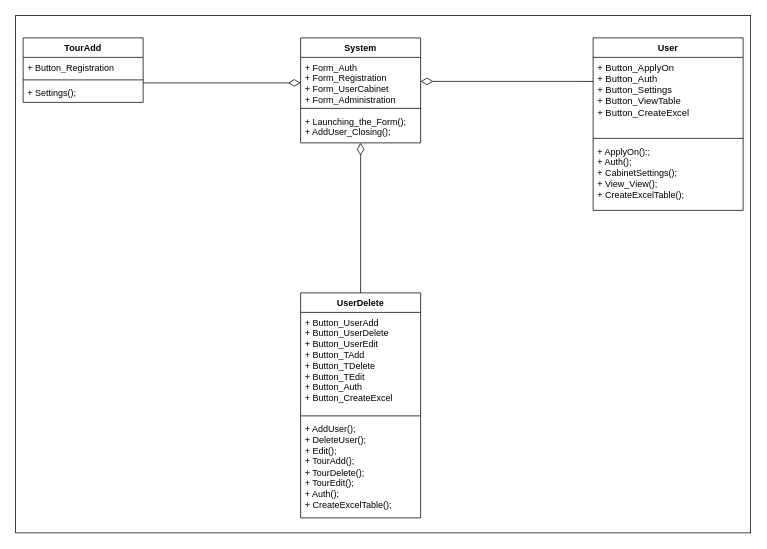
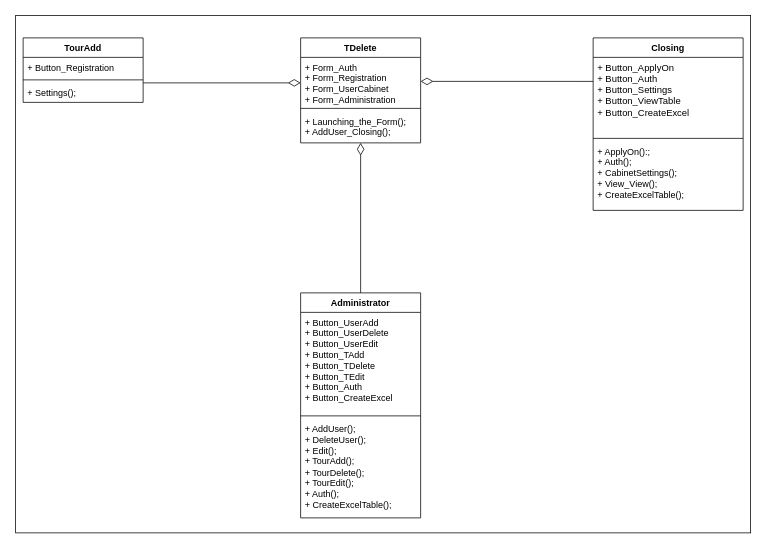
- <mxCell id="11" value="System" style="swimlane;fontStyle=1;align=center;verticalAlign=top;childLayout=stackLayout;horizontal=1;startSize=26;horizontalStack=0;resizeParent=1;resizeParentMax=0;resizeLast=0;collapsible=1;marginBottom=0;whiteSpace=wrap;html=1;" vertex="1" parent="1"><mxGeometry x="400" y="50" width="160" height="140" as="geometry" /></mxCell>
+ <mxCell id="11" value="TDelete" style="swimlane;fontStyle=1;align=center;verticalAlign=top;childLayout=stackLayout;horizontal=1;startSize=26;horizontalStack=0;resizeParent=1;resizeParentMax=0;resizeLast=0;collapsible=1;marginBottom=0;whiteSpace=wrap;html=1;" vertex="1" parent="1"><mxGeometry x="400" y="50" width="160" height="140" as="geometry" /></mxCell>
- <mxCell id="7" value="User" style="swimlane;fontStyle=1;align=center;verticalAlign=top;childLayout=stackLayout;horizontal=1;startSize=26;horizontalStack=0;resizeParent=1;resizeParentMax=0;resizeLast=0;collapsible=1;marginBottom=0;whiteSpace=wrap;html=1;" vertex="1" parent="1"><mxGeometry x="790" y="50" width="200" height="230" as="geometry" /></mxCell>
+ <mxCell id="7" value="Closing" style="swimlane;fontStyle=1;align=center;verticalAlign=top;childLayout=stackLayout;horizontal=1;startSize=26;horizontalStack=0;resizeParent=1;resizeParentMax=0;resizeLast=0;collapsible=1;marginBottom=0;whiteSpace=wrap;html=1;" vertex="1" parent="1"><mxGeometry x="790" y="50" width="200" height="230" as="geometry" /></mxCell>
- <mxCell id="3" value="UserDelete" style="swimlane;fontStyle=1;align=center;verticalAlign=top;childLayout=stackLayout;horizontal=1;startSize=26;horizontalStack=0;resizeParent=1;resizeParentMax=0;resizeLast=0;collapsible=1;marginBottom=0;whiteSpace=wrap;html=1;" vertex="1" parent="1"><mxGeometry x="400" y="390" width="160" height="300" as="geometry" /></mxCell>
+ <mxCell id="3" value="Administrator" style="swimlane;fontStyle=1;align=center;verticalAlign=top;childLayout=stackLayout;horizontal=1;startSize=26;horizontalStack=0;resizeParent=1;resizeParentMax=0;resizeLast=0;collapsible=1;marginBottom=0;whiteSpace=wrap;html=1;" vertex="1" parent="1"><mxGeometry x="400" y="390" width="160" height="300" as="geometry" /></mxCell>
